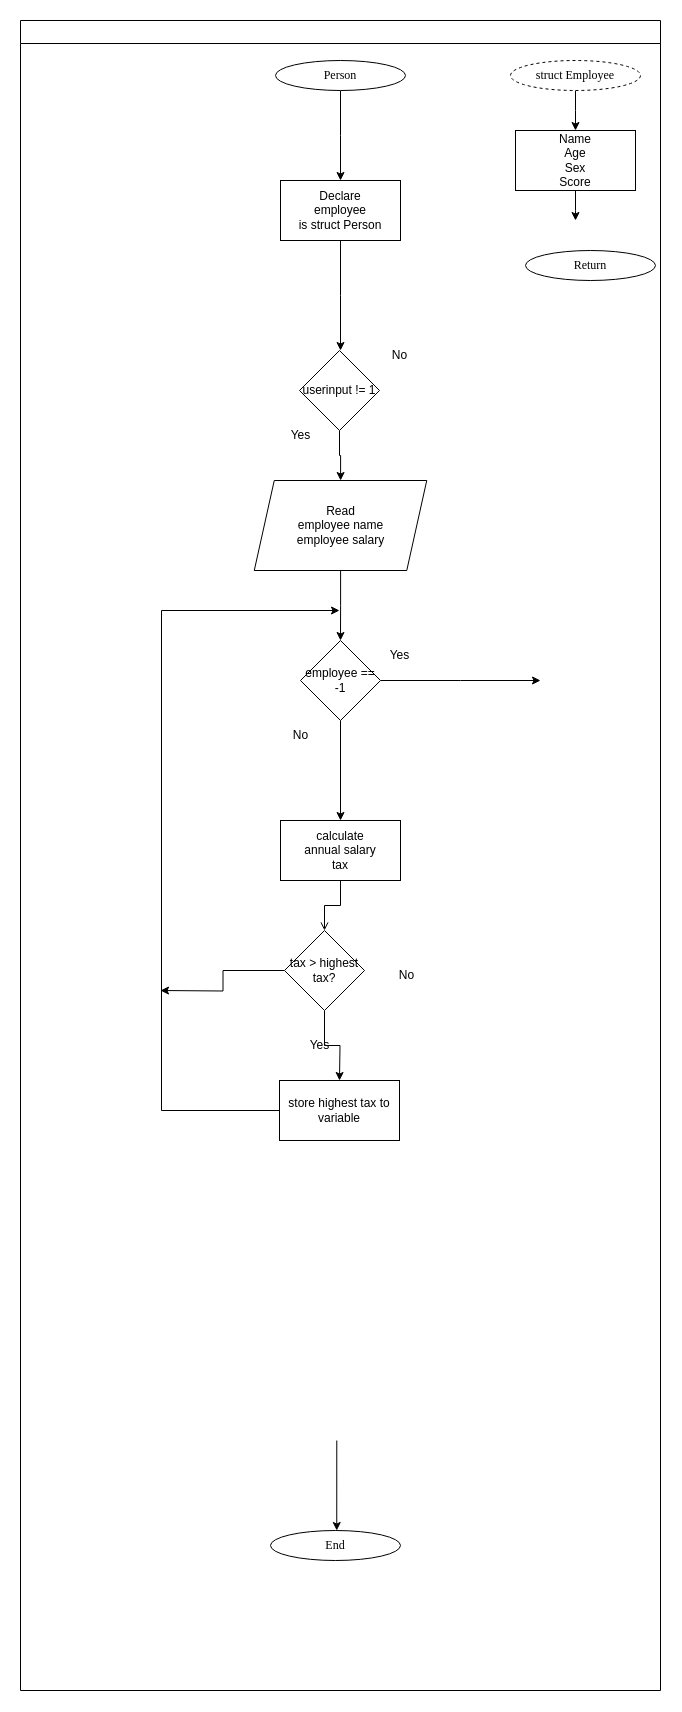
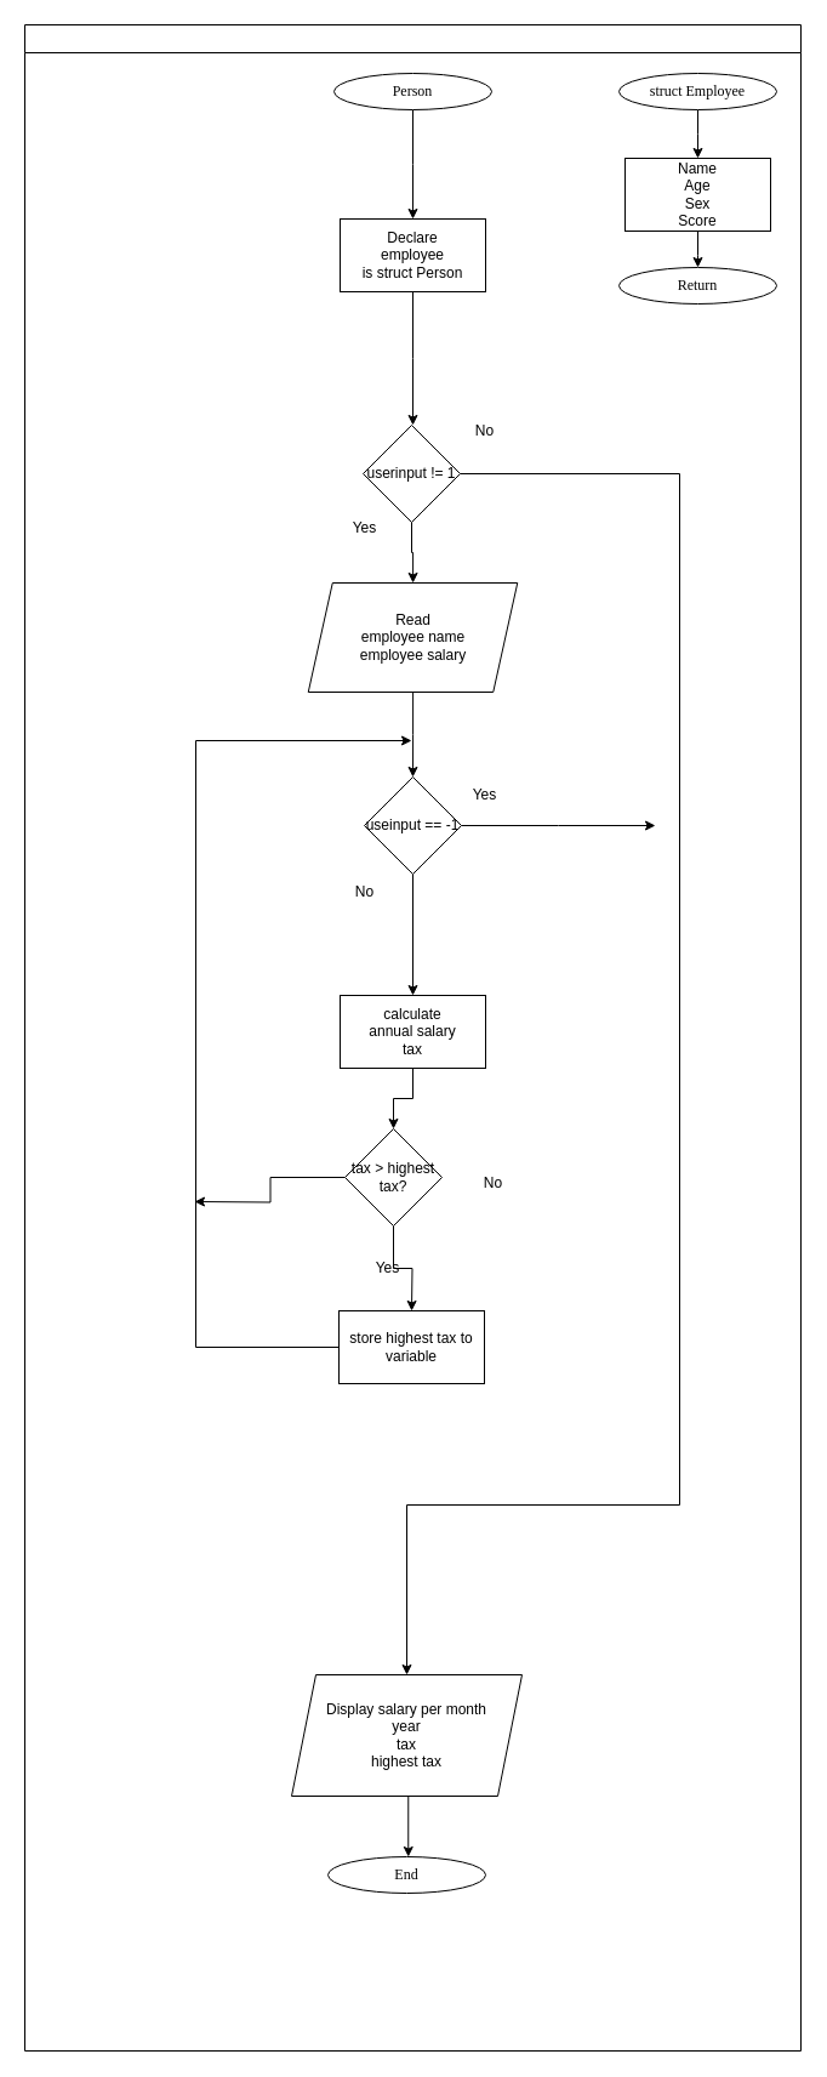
- <mxCell id="10" value="&lt;font data-font-src=&quot;https://fonts.googleapis.com/css?family=Sarabun&quot; face=&quot;Sarabun&quot;&gt;struct Employee&lt;/font&gt;" style="ellipse;whiteSpace=wrap;html=1;dashed=1;" parent="2" vertex="1"><mxGeometry x="490" y="40" width="130" height="30" as="geometry" /></mxCell>
+ <mxCell id="10" value="&lt;font data-font-src=&quot;https://fonts.googleapis.com/css?family=Sarabun&quot; face=&quot;Sarabun&quot;&gt;struct Employee&lt;/font&gt;" style="ellipse;whiteSpace=wrap;html=1;" parent="2" vertex="1"><mxGeometry x="490" y="40" width="130" height="30" as="geometry" /></mxCell>
- <mxCell id="13" value="&lt;font face=&quot;Sarabun&quot;&gt;Return&lt;/font&gt;" style="ellipse;whiteSpace=wrap;html=1;" parent="2" vertex="1"><mxGeometry x="505" y="230" width="130" height="30" as="geometry" /></mxCell>
+ <mxCell id="13" value="&lt;font face=&quot;Sarabun&quot;&gt;Return&lt;/font&gt;" style="ellipse;whiteSpace=wrap;html=1;" parent="2" vertex="1"><mxGeometry x="490" y="200" width="130" height="30" as="geometry" /></mxCell>
- <mxCell id="28" value="employee == -1" style="rhombus;whiteSpace=wrap;html=1;" vertex="1" parent="2"><mxGeometry x="280" y="620" width="80" height="80" as="geometry" /></mxCell>
+ <mxCell id="28" value="useinput == -1" style="rhombus;whiteSpace=wrap;html=1;" vertex="1" parent="2"><mxGeometry x="280" y="620" width="80" height="80" as="geometry" /></mxCell>
+ <mxCell id="17" style="edgeStyle=orthogonalEdgeStyle;rounded=0;orthogonalLoop=1;jettySize=auto;html=1;entryX=0.5;entryY=0;entryDx=0;entryDy=0;" edge="1" parent="2" source="18" target="35"><mxGeometry relative="1" as="geometry"><mxPoint x="520" y="933" as="targetPoint" /><Array as="points"><mxPoint x="540" y="370" /><mxPoint x="540" y="1220" /></Array></mxGeometry></mxCell>
- <mxCell id="19" style="edgeStyle=orthogonalEdgeStyle;rounded=0;orthogonalLoop=1;jettySize=auto;html=1;endArrow=open;" edge="1" parent="2" source="20" target="23"><mxGeometry relative="1" as="geometry" /></mxCell>
+ <mxCell id="19" style="edgeStyle=orthogonalEdgeStyle;rounded=0;orthogonalLoop=1;jettySize=auto;html=1;" edge="1" parent="2" source="20" target="23"><mxGeometry relative="1" as="geometry" /></mxCell>
+ <mxCell id="35" value="Display salary per month&lt;div&gt;year&lt;/div&gt;&lt;div&gt;tax&lt;/div&gt;&lt;div&gt;highest tax&lt;/div&gt;" style="shape=parallelogram;perimeter=parallelogramPerimeter;whiteSpace=wrap;html=1;fixedSize=1;" vertex="1" parent="2"><mxGeometry x="220" y="1360" width="190" height="100" as="geometry" /></mxCell>
